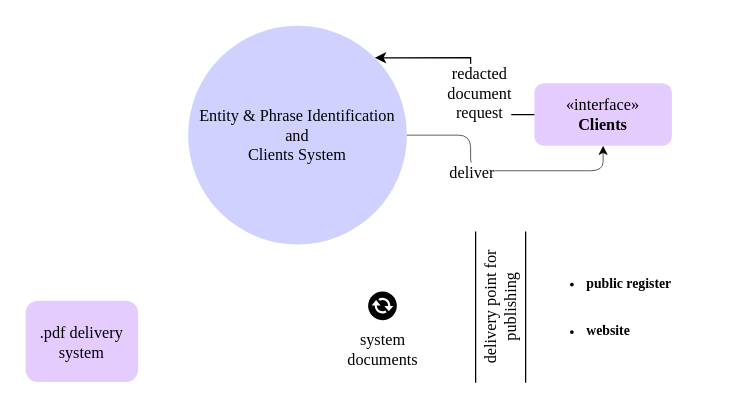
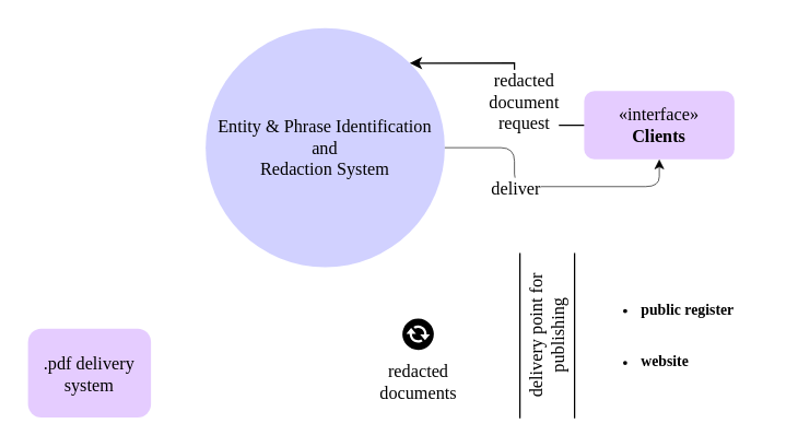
- <mxCell id="4" value="Entity &amp; Phrase Identification and&#10; Clients System" style="ellipse;aspect=fixed;strokeWidth=2;whiteSpace=wrap;fontFamily=EB Garamond;fontSize=13;labelBackgroundColor=none;fillColor=#6666FF;opacity=30;strokeColor=none;" parent="1" vertex="1"><mxGeometry x="150" y="20" width="175" height="175" as="geometry" /></mxCell>
+ <mxCell id="4" value="Entity &amp; Phrase Identification and&#10; Redaction System" style="ellipse;aspect=fixed;strokeWidth=2;whiteSpace=wrap;fontFamily=EB Garamond;fontSize=13;labelBackgroundColor=none;fillColor=#6666FF;opacity=30;strokeColor=none;" parent="1" vertex="1"><mxGeometry x="150" y="20" width="175" height="175" as="geometry" /></mxCell>
- <mxCell id="11" value="system&lt;br style=&quot;font-size: 13px;&quot;&gt;documents" style="text;html=1;strokeColor=none;fillColor=none;align=center;verticalAlign=middle;whiteSpace=wrap;rounded=0;fontFamily=EB Garamond;fontSize=13;" parent="1" vertex="1"><mxGeometry x="275.5" y="264" width="60" height="30" as="geometry" /></mxCell>
+ <mxCell id="11" value="redacted&lt;br style=&quot;font-size: 13px;&quot;&gt;documents" style="text;html=1;strokeColor=none;fillColor=none;align=center;verticalAlign=middle;whiteSpace=wrap;rounded=0;fontFamily=EB Garamond;fontSize=13;" parent="1" vertex="1"><mxGeometry x="275.5" y="264" width="60" height="30" as="geometry" /></mxCell>
